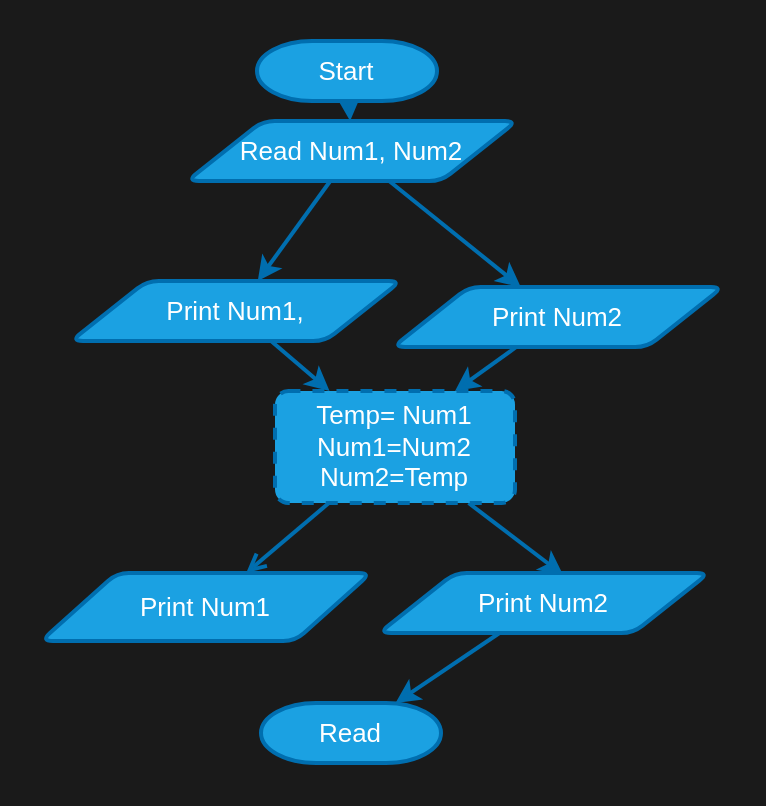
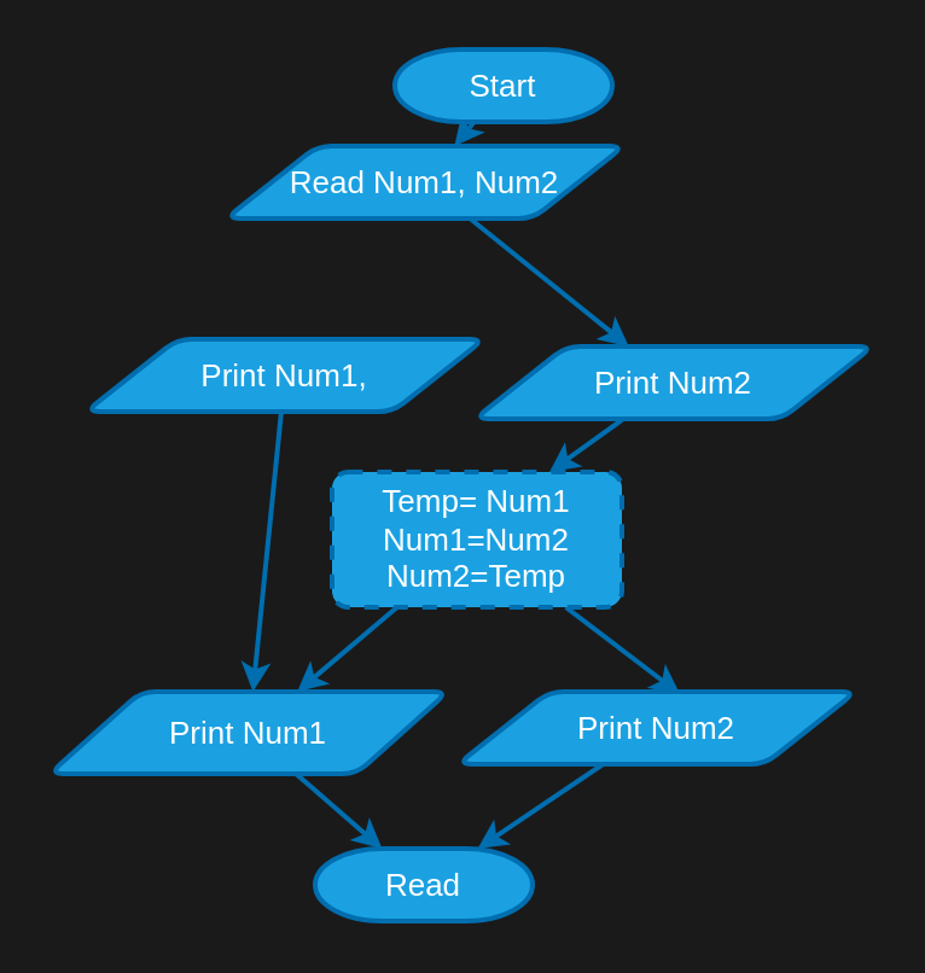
- <mxCell id="3" value="&lt;font style=&quot;font-size: 13px;&quot;&gt;Start&lt;/font&gt;" style="strokeWidth=2;html=1;shape=mxgraph.flowchart.terminator;whiteSpace=wrap;fillColor=#1ba1e2;fontColor=#ffffff;strokeColor=#006EAF;" vertex="1" parent="1"><mxGeometry x="128" y="20" width="90" height="30" as="geometry" /></mxCell>
+ <mxCell id="3" value="&lt;font style=&quot;font-size: 13px;&quot;&gt;Start&lt;/font&gt;" style="strokeWidth=2;html=1;shape=mxgraph.flowchart.terminator;whiteSpace=wrap;fillColor=#1ba1e2;fontColor=#ffffff;strokeColor=#006EAF;" vertex="1" parent="1"><mxGeometry x="163" y="20" width="90" height="30" as="geometry" /></mxCell>
- <mxCell id="4" value="" style="edgeStyle=none;html=1;strokeWidth=2;fontSize=13;fillColor=#1ba1e2;strokeColor=#006EAF;" edge="1" parent="1" source="6" target="8"><mxGeometry relative="1" as="geometry" /></mxCell>
- <mxCell id="7" value="" style="edgeStyle=none;html=1;strokeWidth=2;fontSize=13;fillColor=#1ba1e2;strokeColor=#006EAF;" edge="1" parent="1" source="8" target="11"><mxGeometry relative="1" as="geometry" /></mxCell>
+ <mxCell id="7" value="" style="edgeStyle=none;html=1;strokeWidth=2;fontSize=13;fillColor=#1ba1e2;strokeColor=#006EAF;" edge="1" parent="1" source="8" target="15"><mxGeometry relative="1" as="geometry" /></mxCell>
- <mxCell id="9" style="edgeStyle=none;html=1;strokeWidth=2;fontSize=13;fillColor=#1ba1e2;strokeColor=#006EAF;endArrow=open;" edge="1" parent="1" source="11" target="15"><mxGeometry relative="1" as="geometry" /></mxCell>
+ <mxCell id="9" style="edgeStyle=none;html=1;strokeWidth=2;fontSize=13;fillColor=#1ba1e2;strokeColor=#006EAF;" edge="1" parent="1" source="11" target="15"><mxGeometry relative="1" as="geometry" /></mxCell>
+ <mxCell id="14" style="edgeStyle=none;html=1;strokeWidth=2;fontSize=13;fillColor=#1ba1e2;strokeColor=#006EAF;" edge="1" parent="1" source="15" target="18"><mxGeometry relative="1" as="geometry" /></mxCell>
